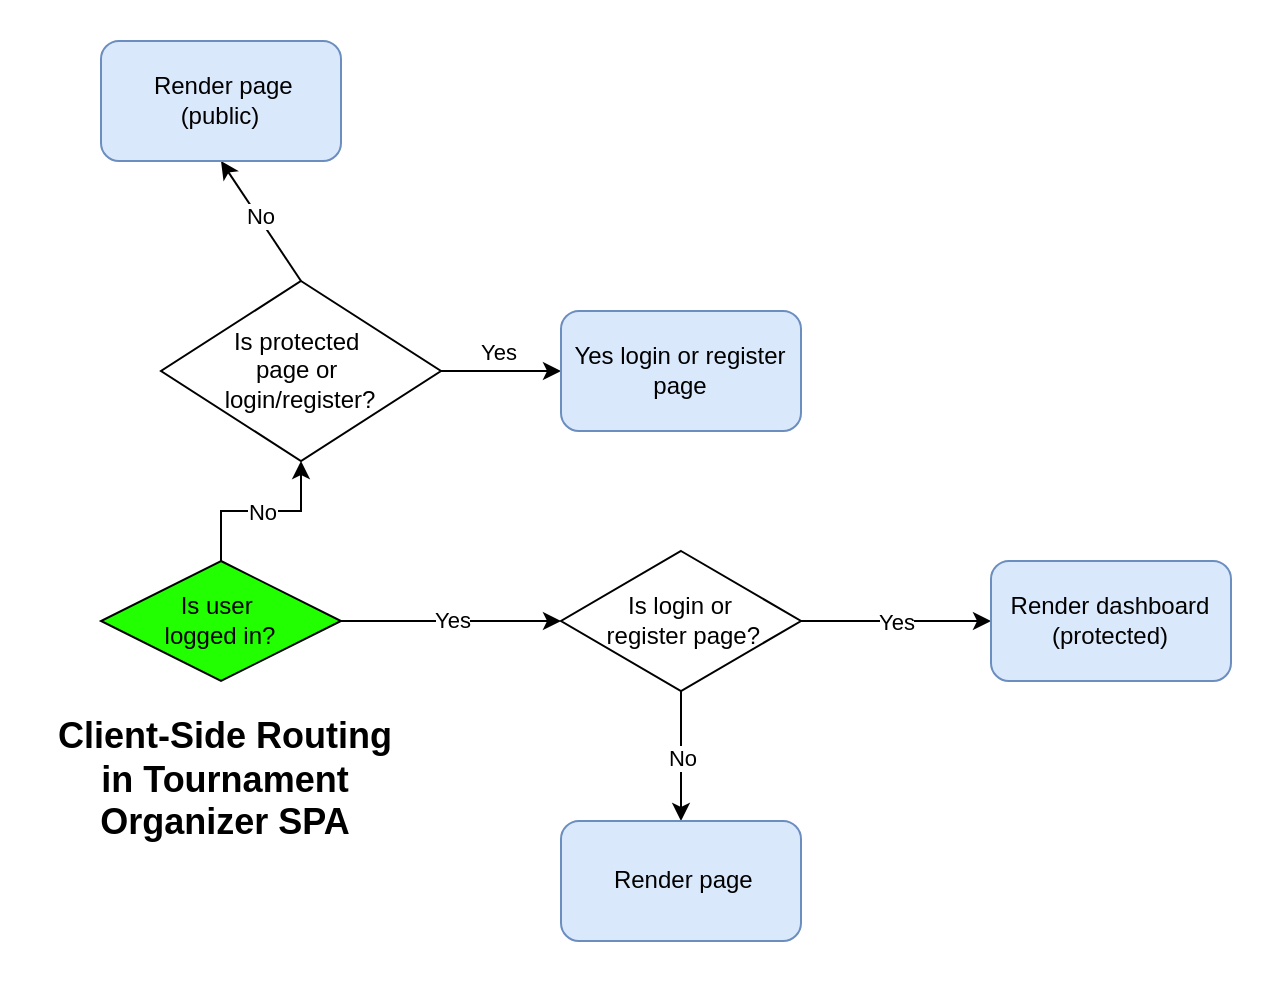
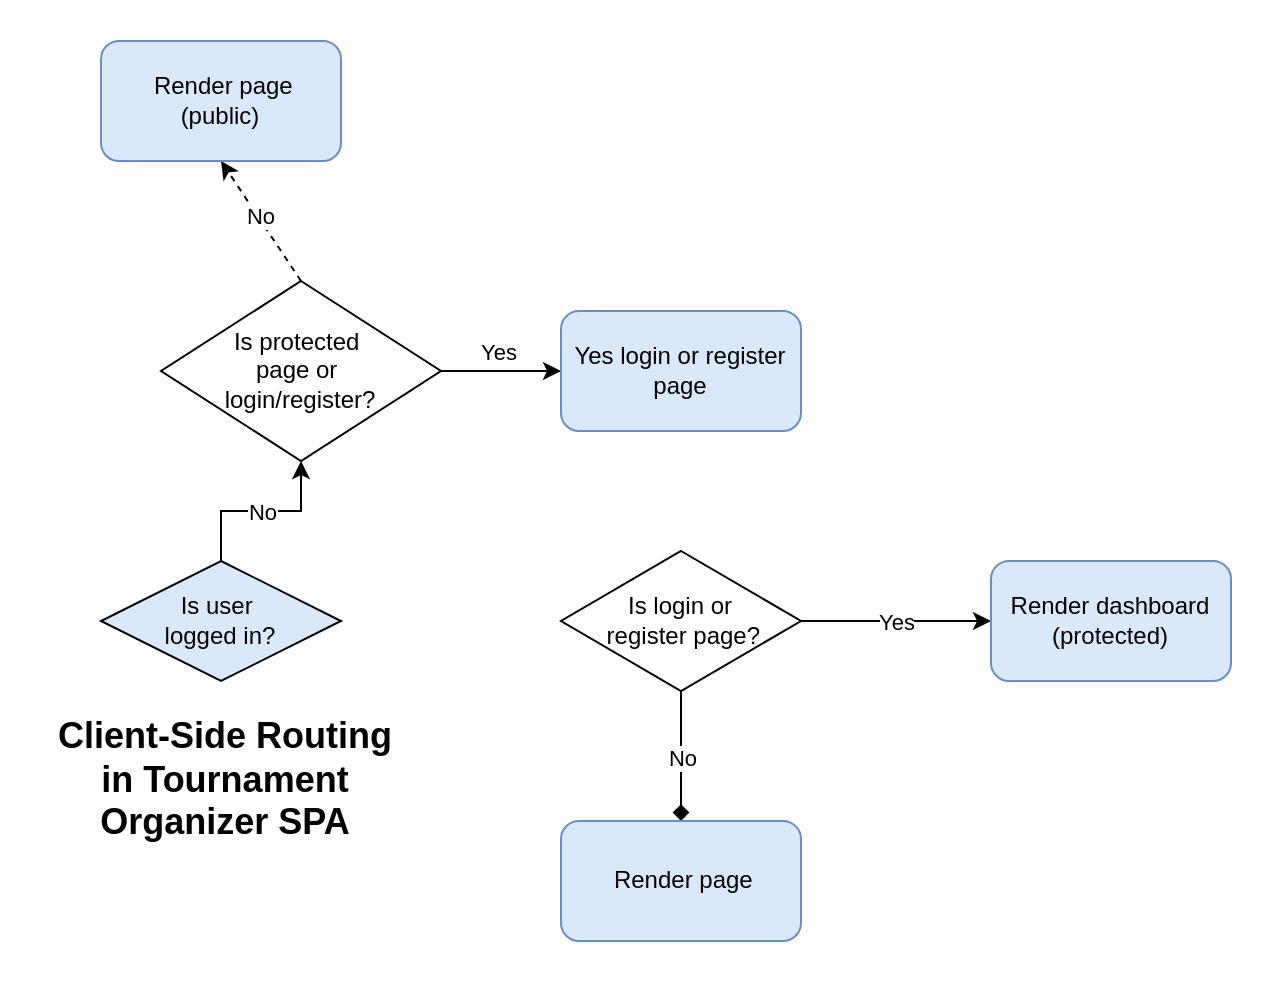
- <mxCell id="12" value="" style="endArrow=classic;html=1;rounded=0;entryX=0.5;entryY=1;entryDx=0;entryDy=0;exitX=0.5;exitY=0;exitDx=0;exitDy=0;" parent="1" source="7" target="22" edge="1"><mxGeometry width="50" height="50" relative="1" as="geometry"><mxPoint x="110" y="130" as="sourcePoint" /><mxPoint x="110" y="80" as="targetPoint" /></mxGeometry></mxCell>
+ <mxCell id="12" value="" style="endArrow=classic;html=1;rounded=0;entryX=0.5;entryY=1;entryDx=0;entryDy=0;exitX=0.5;exitY=0;exitDx=0;exitDy=0;dashed=1;" parent="1" source="7" target="22" edge="1"><mxGeometry width="50" height="50" relative="1" as="geometry"><mxPoint x="110" y="130" as="sourcePoint" /><mxPoint x="110" y="80" as="targetPoint" /></mxGeometry></mxCell>
- <mxCell id="6" value="Is user&amp;nbsp;&lt;div&gt;logged in?&lt;/div&gt;" style="rhombus;whiteSpace=wrap;html=1;fillColor=#22FF00;" parent="1" vertex="1"><mxGeometry x="50" y="280" width="120" height="60" as="geometry" /></mxCell>
+ <mxCell id="6" value="Is user&amp;nbsp;&lt;div&gt;logged in?&lt;/div&gt;" style="rhombus;whiteSpace=wrap;html=1;fillColor=#dae8fc;" parent="1" vertex="1"><mxGeometry x="50" y="280" width="120" height="60" as="geometry" /></mxCell>
- <mxCell id="4" style="edgeStyle=orthogonalEdgeStyle;rounded=0;orthogonalLoop=1;jettySize=auto;html=1;exitX=1;exitY=0.5;exitDx=0;exitDy=0;entryX=0;entryY=0.5;entryDx=0;entryDy=0;" parent="1" source="6" target="18" edge="1"><mxGeometry relative="1" as="geometry" /></mxCell>
- <mxCell id="5" value="Yes" style="edgeLabel;html=1;align=center;verticalAlign=middle;resizable=0;points=[];" parent="4" vertex="1" connectable="0"><mxGeometry x="-0.006" y="1" relative="1" as="geometry"><mxPoint as="offset" /></mxGeometry></mxCell>
- <mxCell id="16" style="edgeStyle=orthogonalEdgeStyle;rounded=0;orthogonalLoop=1;jettySize=auto;html=1;exitX=0.5;exitY=1;exitDx=0;exitDy=0;entryX=0.5;entryY=0;entryDx=0;entryDy=0;" parent="1" source="18" target="19" edge="1"><mxGeometry relative="1" as="geometry"><mxPoint x="340" y="430" as="targetPoint" /></mxGeometry></mxCell>
+ <mxCell id="16" style="edgeStyle=orthogonalEdgeStyle;rounded=0;orthogonalLoop=1;jettySize=auto;html=1;exitX=0.5;exitY=1;exitDx=0;exitDy=0;entryX=0.5;entryY=0;entryDx=0;entryDy=0;endArrow=diamond;" parent="1" source="18" target="19" edge="1"><mxGeometry relative="1" as="geometry"><mxPoint x="340" y="430" as="targetPoint" /></mxGeometry></mxCell>
